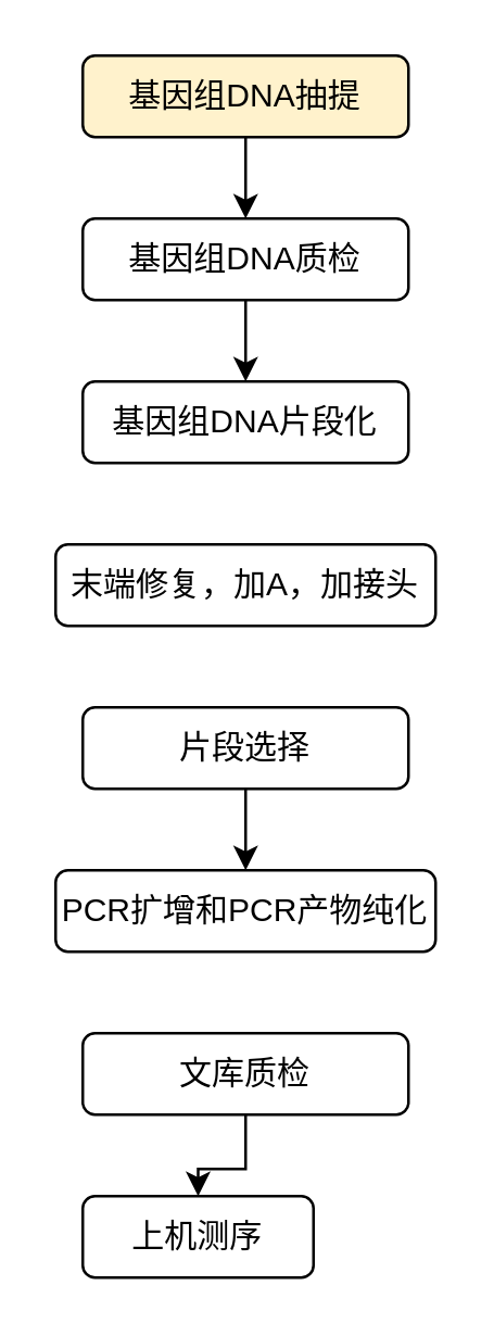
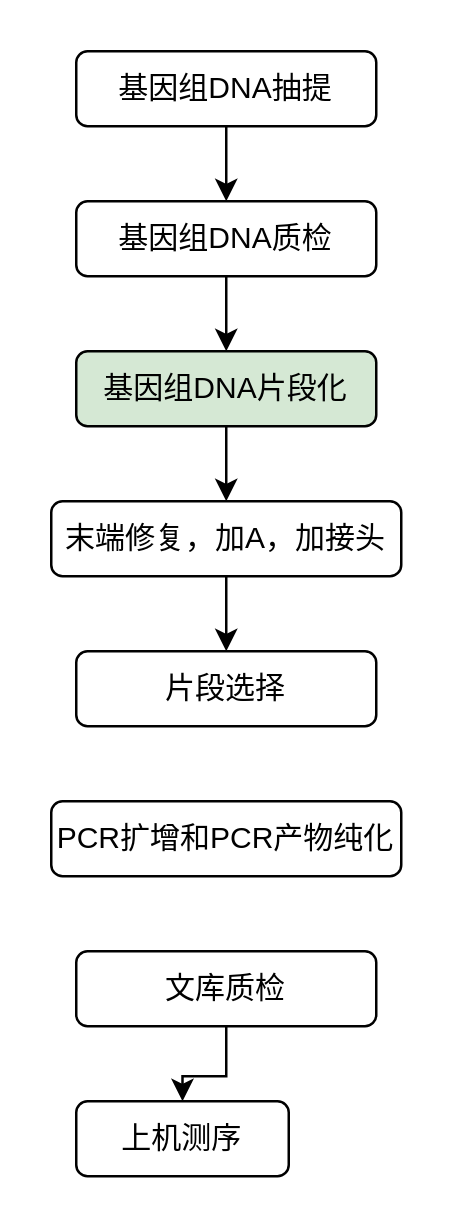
- <mxCell id="3" value="基因组DNA抽提" style="rounded=1;whiteSpace=wrap;html=1;imageHeight=30;fillColor=#fff2cc;" parent="1" vertex="1"><mxGeometry x="30" y="20" width="120" height="30" as="geometry" /></mxCell>
+ <mxCell id="3" value="基因组DNA抽提" style="rounded=1;whiteSpace=wrap;html=1;imageHeight=30;" parent="1" vertex="1"><mxGeometry x="30" y="20" width="120" height="30" as="geometry" /></mxCell>
- <mxCell id="7" value="基因组DNA片段化" style="rounded=1;whiteSpace=wrap;html=1;imageHeight=30;" parent="1" vertex="1"><mxGeometry x="30" y="140" width="120" height="30" as="geometry" /></mxCell>
+ <mxCell id="7" value="基因组DNA片段化" style="rounded=1;whiteSpace=wrap;html=1;imageHeight=30;fillColor=#d5e8d4;" parent="1" vertex="1"><mxGeometry x="30" y="140" width="120" height="30" as="geometry" /></mxCell>
+ <mxCell id="6" value="" style="edgeStyle=orthogonalEdgeStyle;rounded=0;orthogonalLoop=1;jettySize=auto;html=1;" parent="1" source="7" target="9" edge="1"><mxGeometry relative="1" as="geometry" /></mxCell>
+ <mxCell id="8" value="" style="edgeStyle=orthogonalEdgeStyle;rounded=0;orthogonalLoop=1;jettySize=auto;html=1;" parent="1" source="9" target="11" edge="1"><mxGeometry relative="1" as="geometry" /></mxCell>
- <mxCell id="10" value="" style="edgeStyle=orthogonalEdgeStyle;rounded=0;orthogonalLoop=1;jettySize=auto;html=1;" parent="1" source="11" target="12" edge="1"><mxGeometry relative="1" as="geometry" /></mxCell>
